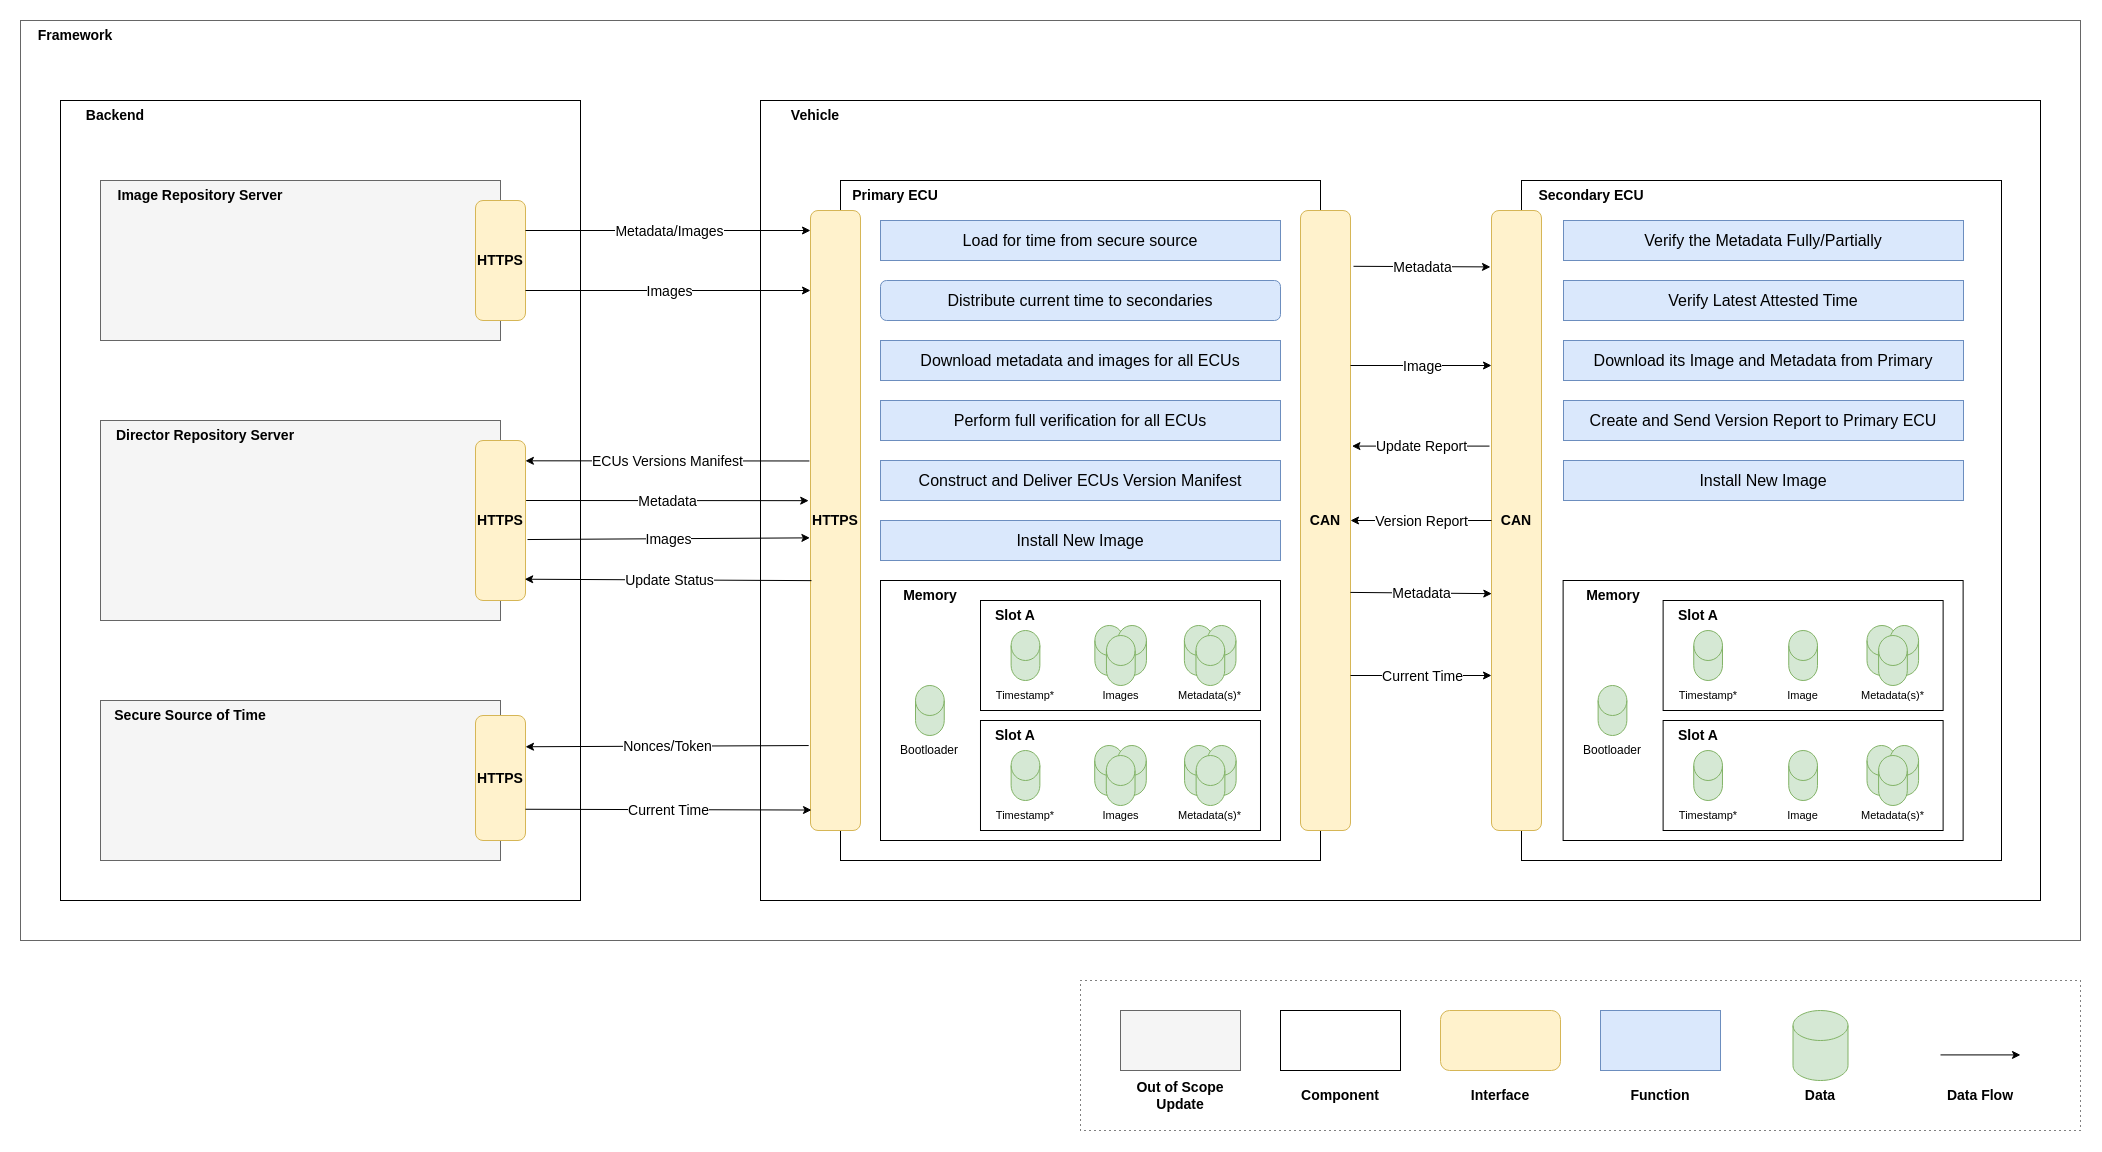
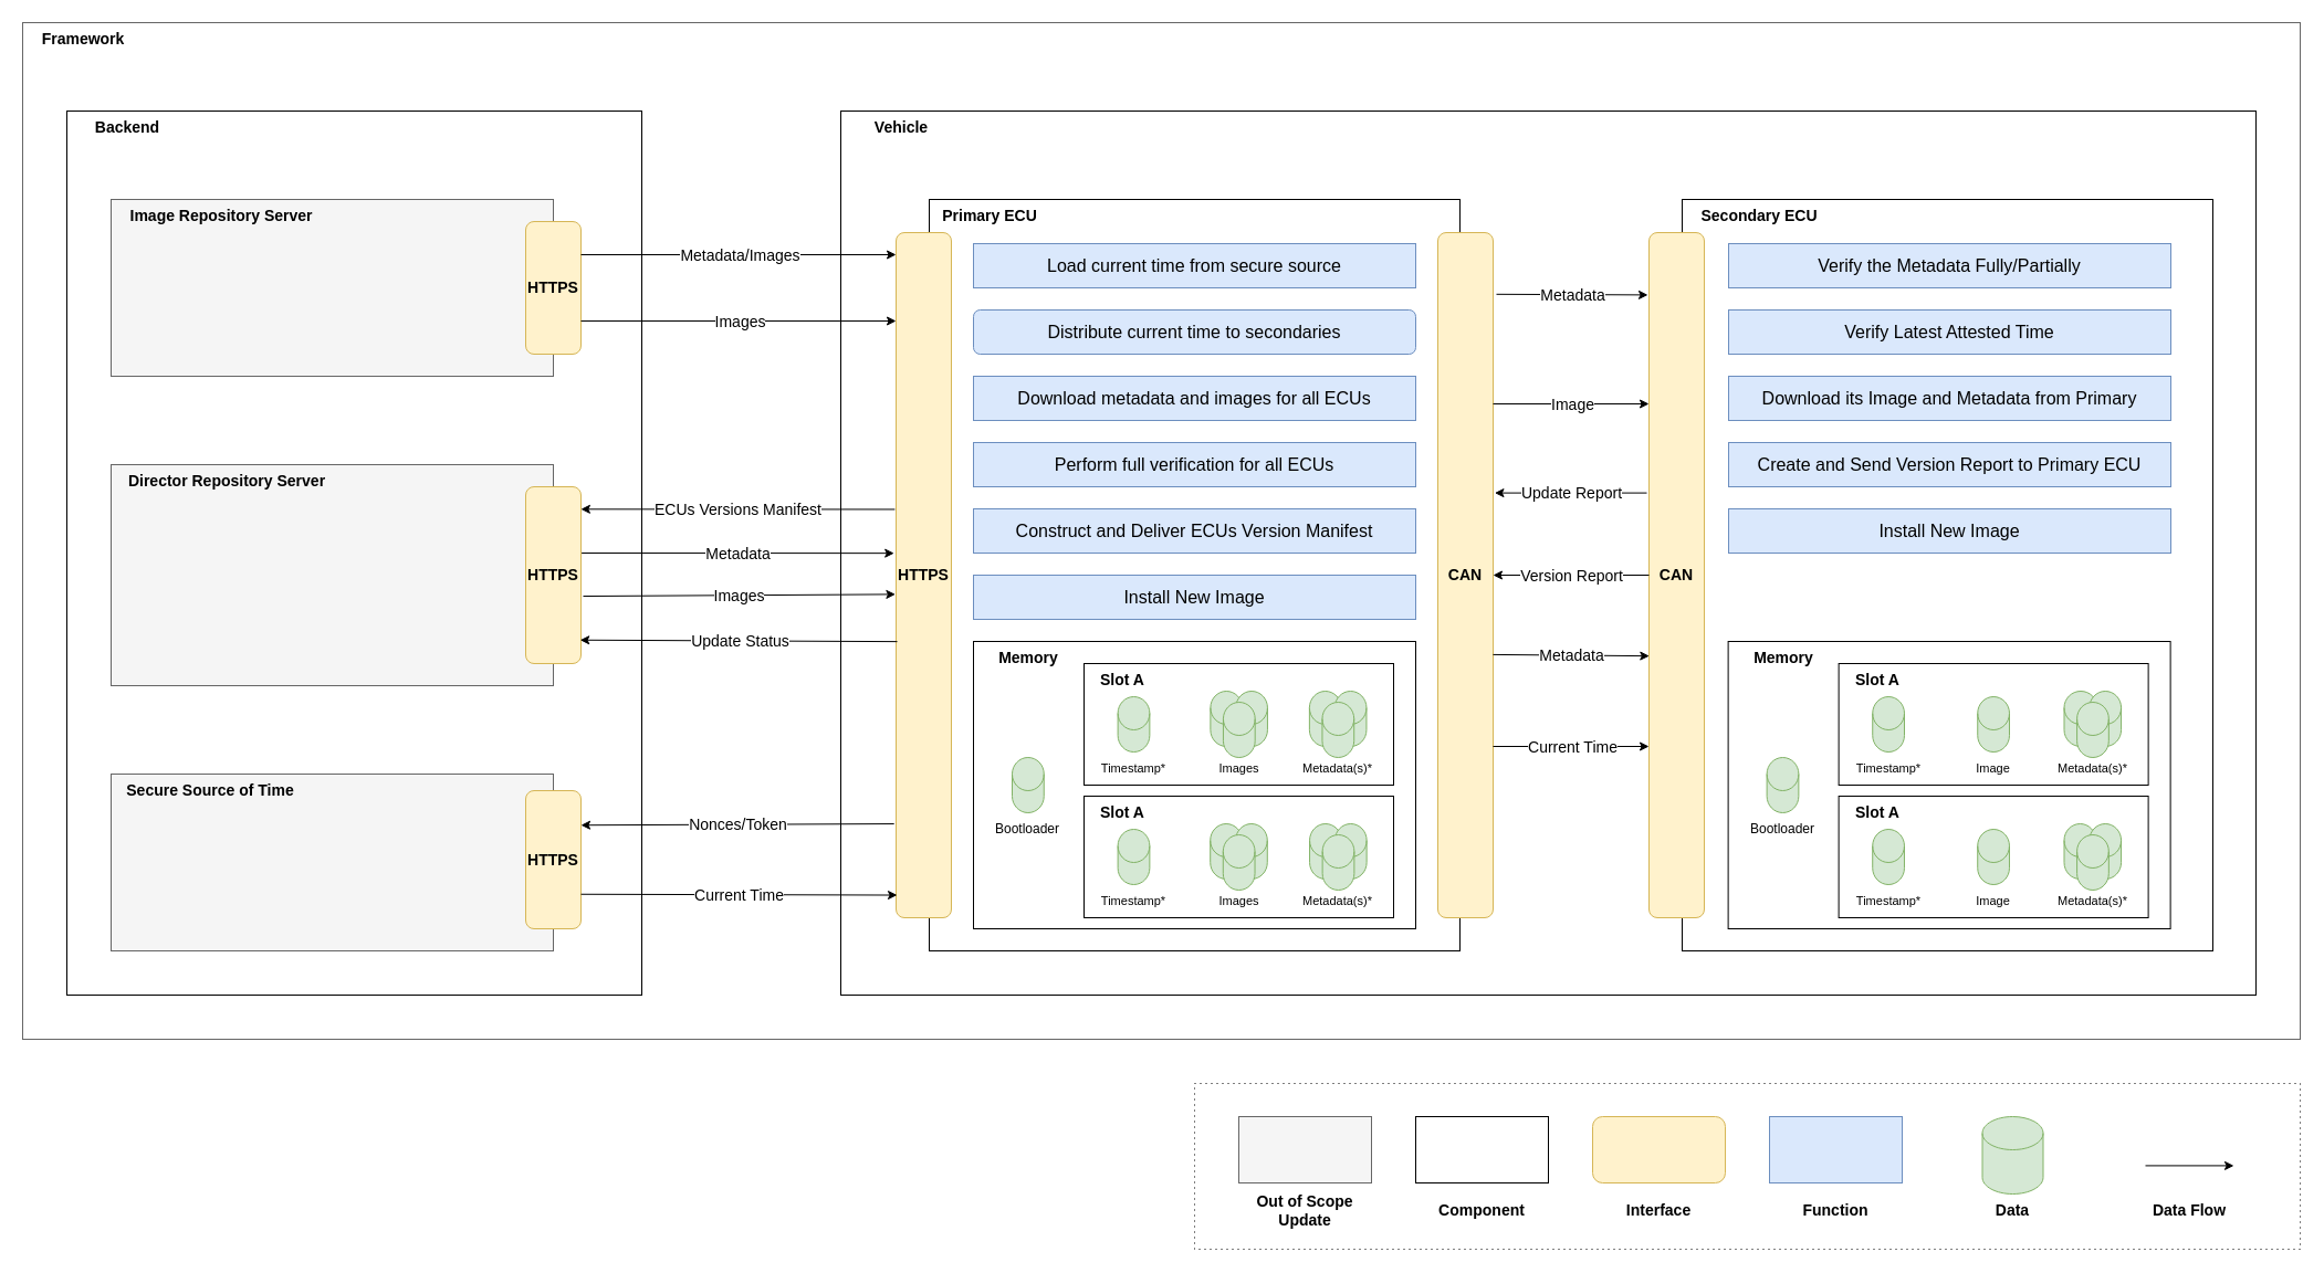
- <mxCell id="67" value="&lt;font style=&quot;font-size: 16px;&quot;&gt;Load for time from secure source&lt;/font&gt;" style="rounded=0;whiteSpace=wrap;html=1;fillColor=#dae8fc;strokeColor=#6c8ebf;" parent="1" vertex="1"><mxGeometry x="880" y="220" width="400" height="40" as="geometry" /></mxCell>
+ <mxCell id="67" value="&lt;font style=&quot;font-size: 16px;&quot;&gt;Load current time from secure source&lt;/font&gt;" style="rounded=0;whiteSpace=wrap;html=1;fillColor=#dae8fc;strokeColor=#6c8ebf;" parent="1" vertex="1"><mxGeometry x="880" y="220" width="400" height="40" as="geometry" /></mxCell>
